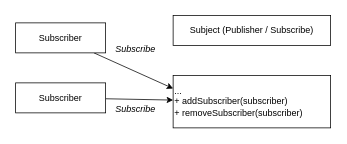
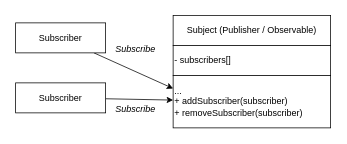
- <mxCell id="6" value="Subject (Publisher / Subscribe)" style="rounded=0;whiteSpace=wrap;html=1;" vertex="1" parent="1"><mxGeometry x="230" y="20" width="210" height="40" as="geometry" /></mxCell>
+ <mxCell id="6" value="Subject (Publisher / Observable)" style="rounded=0;whiteSpace=wrap;html=1;" vertex="1" parent="1"><mxGeometry x="230" y="20" width="210" height="40" as="geometry" /></mxCell>
+ <mxCell id="7" value="- subscribers[]" style="rounded=0;whiteSpace=wrap;html=1;align=left;" vertex="1" parent="1"><mxGeometry x="230" y="60" width="210" height="40" as="geometry" /></mxCell>
